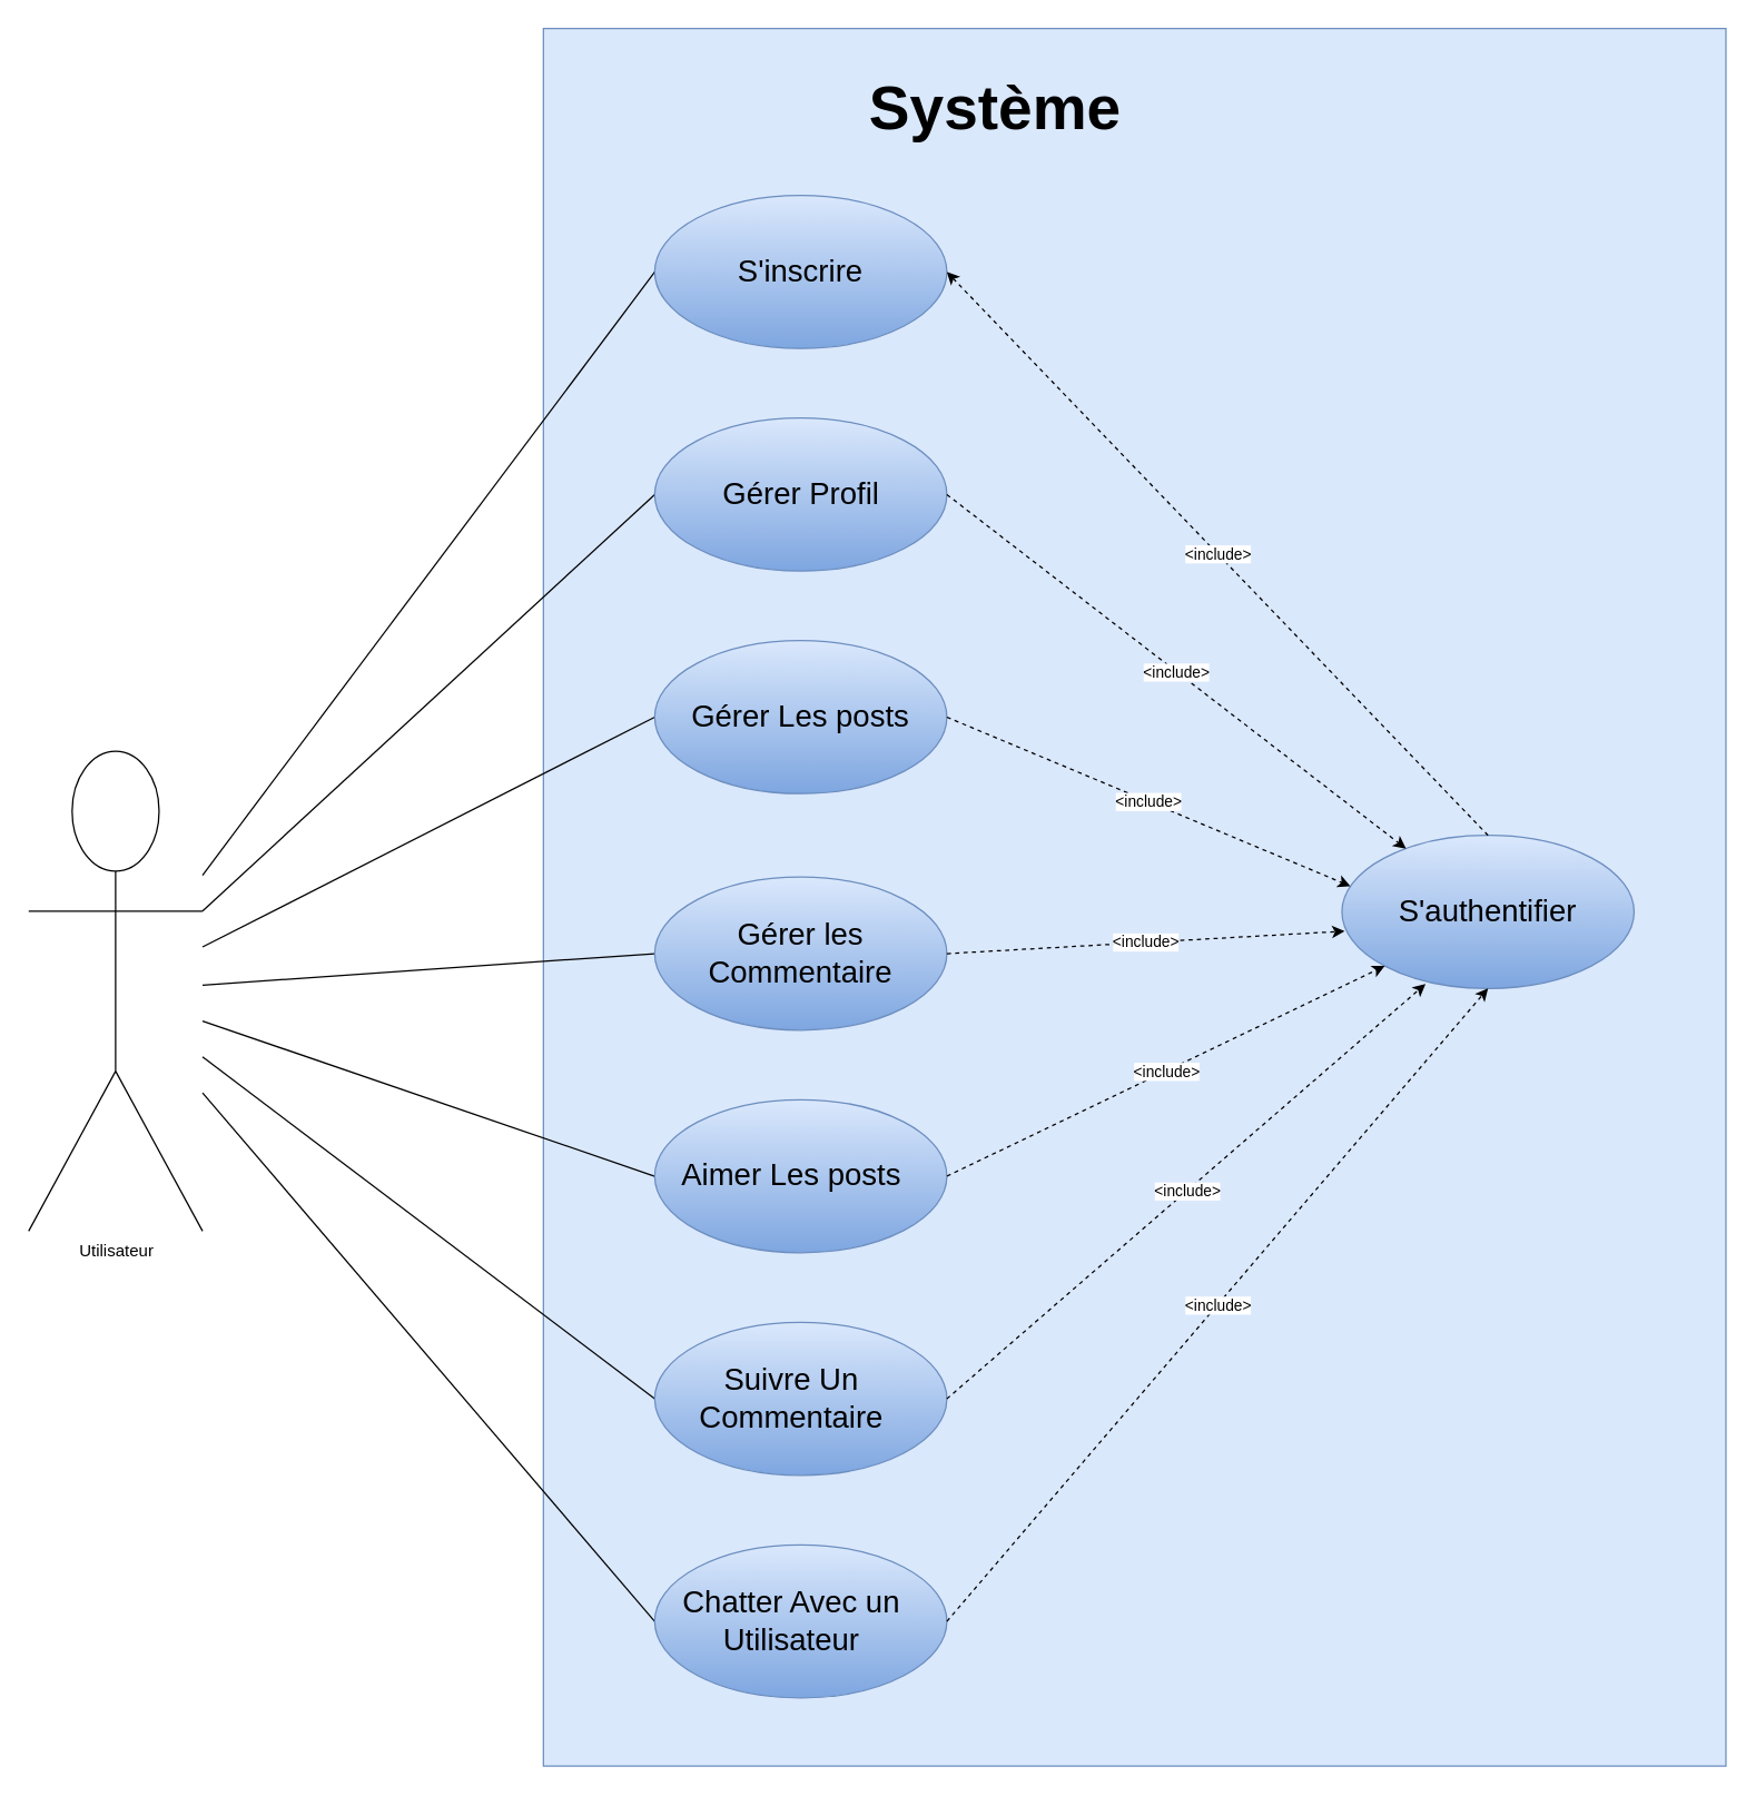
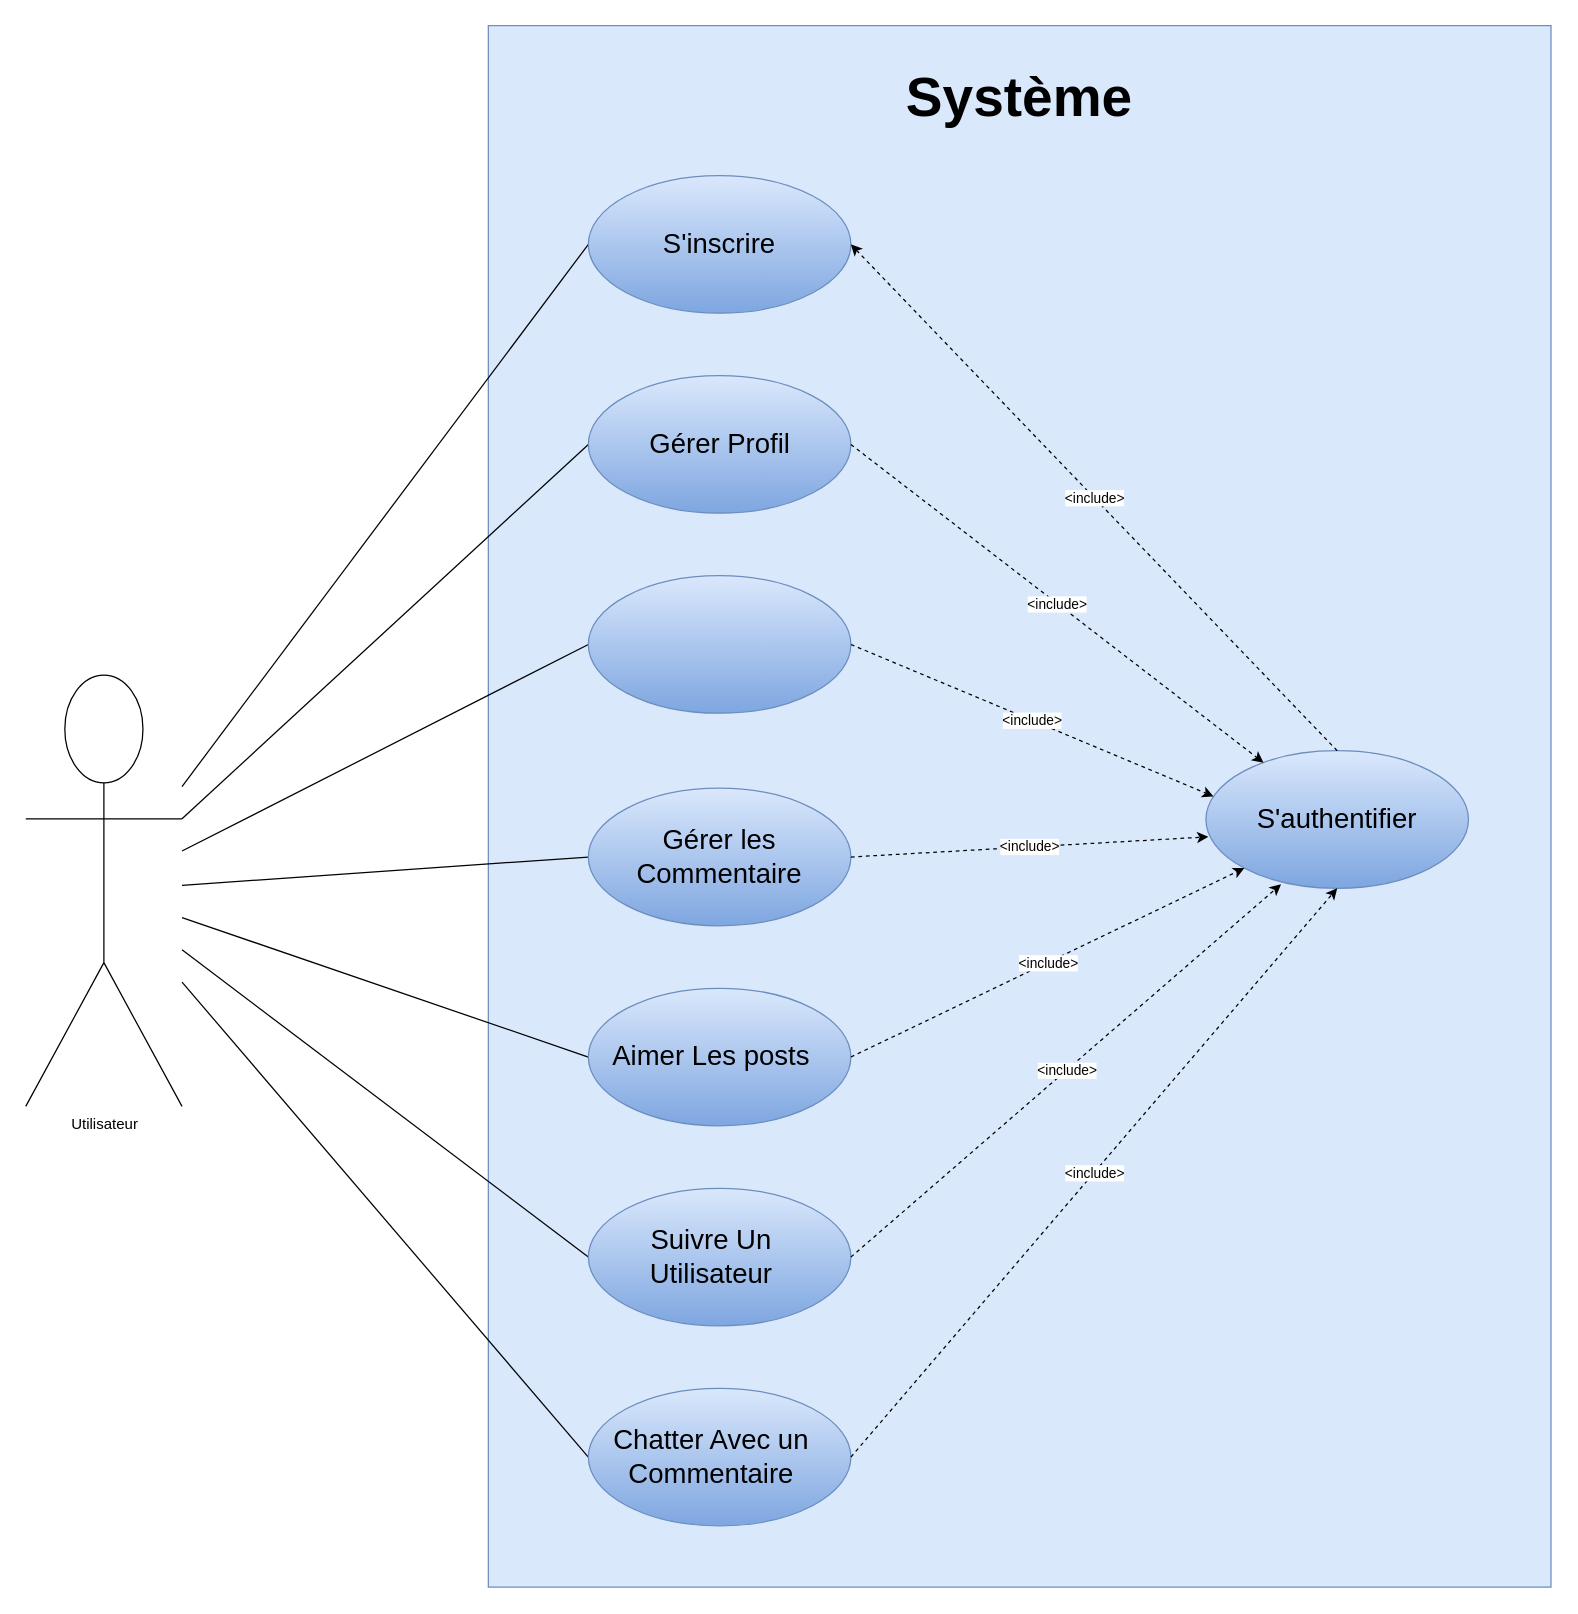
- <mxCell id="41" value="&lt;font size=&quot;1&quot; style=&quot;&quot;&gt;&lt;b style=&quot;font-size: 44px;&quot;&gt;Système&lt;/b&gt;&lt;/font&gt;" style="text;html=1;strokeColor=none;fillColor=none;align=center;verticalAlign=middle;whiteSpace=wrap;rounded=0;" vertex="1" parent="1"><mxGeometry x="585" y="48" width="260" height="60" as="geometry" /></mxCell>
+ <mxCell id="41" value="&lt;font size=&quot;1&quot; style=&quot;&quot;&gt;&lt;b style=&quot;font-size: 44px;&quot;&gt;Système&lt;/b&gt;&lt;/font&gt;" style="text;html=1;strokeColor=none;fillColor=none;align=center;verticalAlign=middle;whiteSpace=wrap;rounded=0;" vertex="1" parent="1"><mxGeometry x="685" y="48" width="260" height="60" as="geometry" /></mxCell>
- <mxCell id="20" value="&lt;font style=&quot;font-size: 22px;&quot;&gt;Gérer Les posts&lt;/font&gt;" style="text;html=1;strokeColor=none;fillColor=none;align=center;verticalAlign=middle;whiteSpace=wrap;rounded=0;" parent="1" vertex="1"><mxGeometry x="486.25" y="500" width="177.5" height="30" as="geometry" /></mxCell>
- <mxCell id="22" value="&lt;font style=&quot;font-size: 22px;&quot;&gt;Suivre Un Commentaire&lt;/font&gt;" style="text;html=1;strokeColor=none;fillColor=none;align=center;verticalAlign=middle;whiteSpace=wrap;rounded=0;" parent="1" vertex="1"><mxGeometry x="486.25" y="990" width="165" height="30" as="geometry" /></mxCell>
+ <mxCell id="22" value="&lt;font style=&quot;font-size: 22px;&quot;&gt;Suivre Un Utilisateur&lt;/font&gt;" style="text;html=1;strokeColor=none;fillColor=none;align=center;verticalAlign=middle;whiteSpace=wrap;rounded=0;" parent="1" vertex="1"><mxGeometry x="486.25" y="990" width="165" height="30" as="geometry" /></mxCell>
- <mxCell id="24" value="&lt;font style=&quot;font-size: 22px;&quot;&gt;Chatter Avec un Utilisateur&lt;/font&gt;" style="text;html=1;strokeColor=none;fillColor=none;align=center;verticalAlign=middle;whiteSpace=wrap;rounded=0;" parent="1" vertex="1"><mxGeometry x="486.25" y="1150" width="165" height="30" as="geometry" /></mxCell>
+ <mxCell id="24" value="&lt;font style=&quot;font-size: 22px;&quot;&gt;Chatter Avec un Commentaire&lt;/font&gt;" style="text;html=1;strokeColor=none;fillColor=none;align=center;verticalAlign=middle;whiteSpace=wrap;rounded=0;" parent="1" vertex="1"><mxGeometry x="486.25" y="1150" width="165" height="30" as="geometry" /></mxCell>
